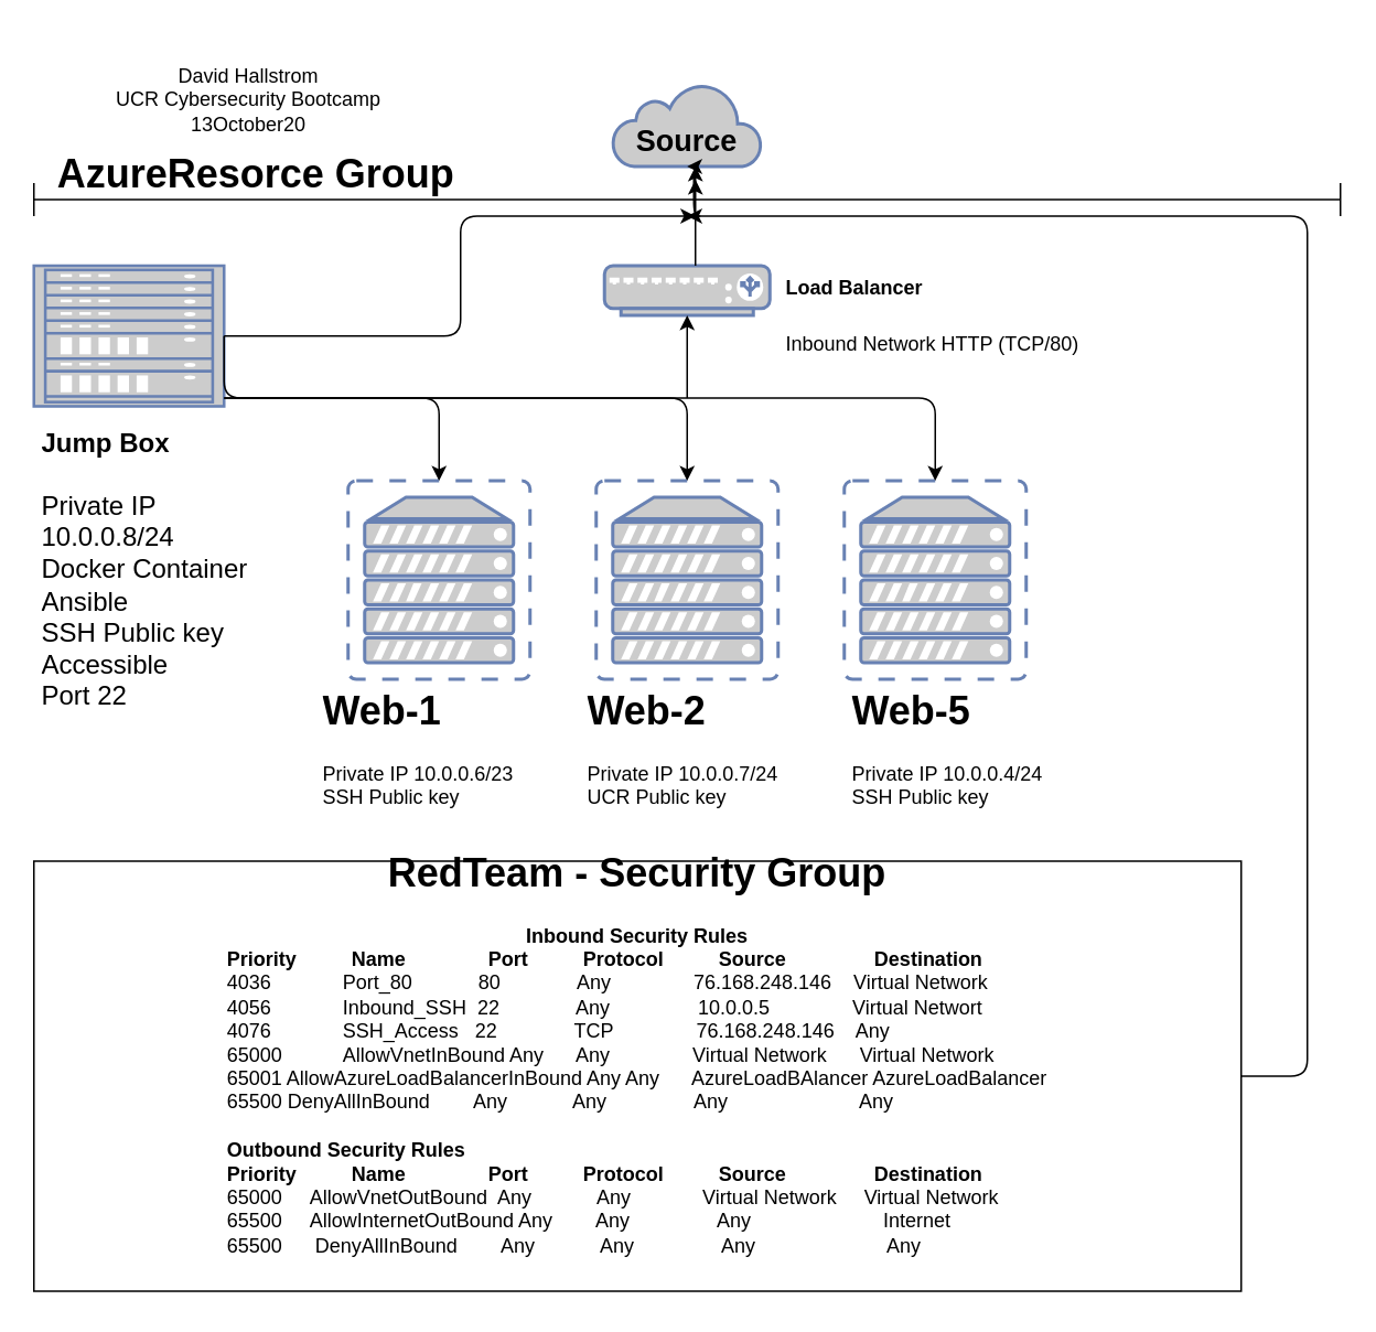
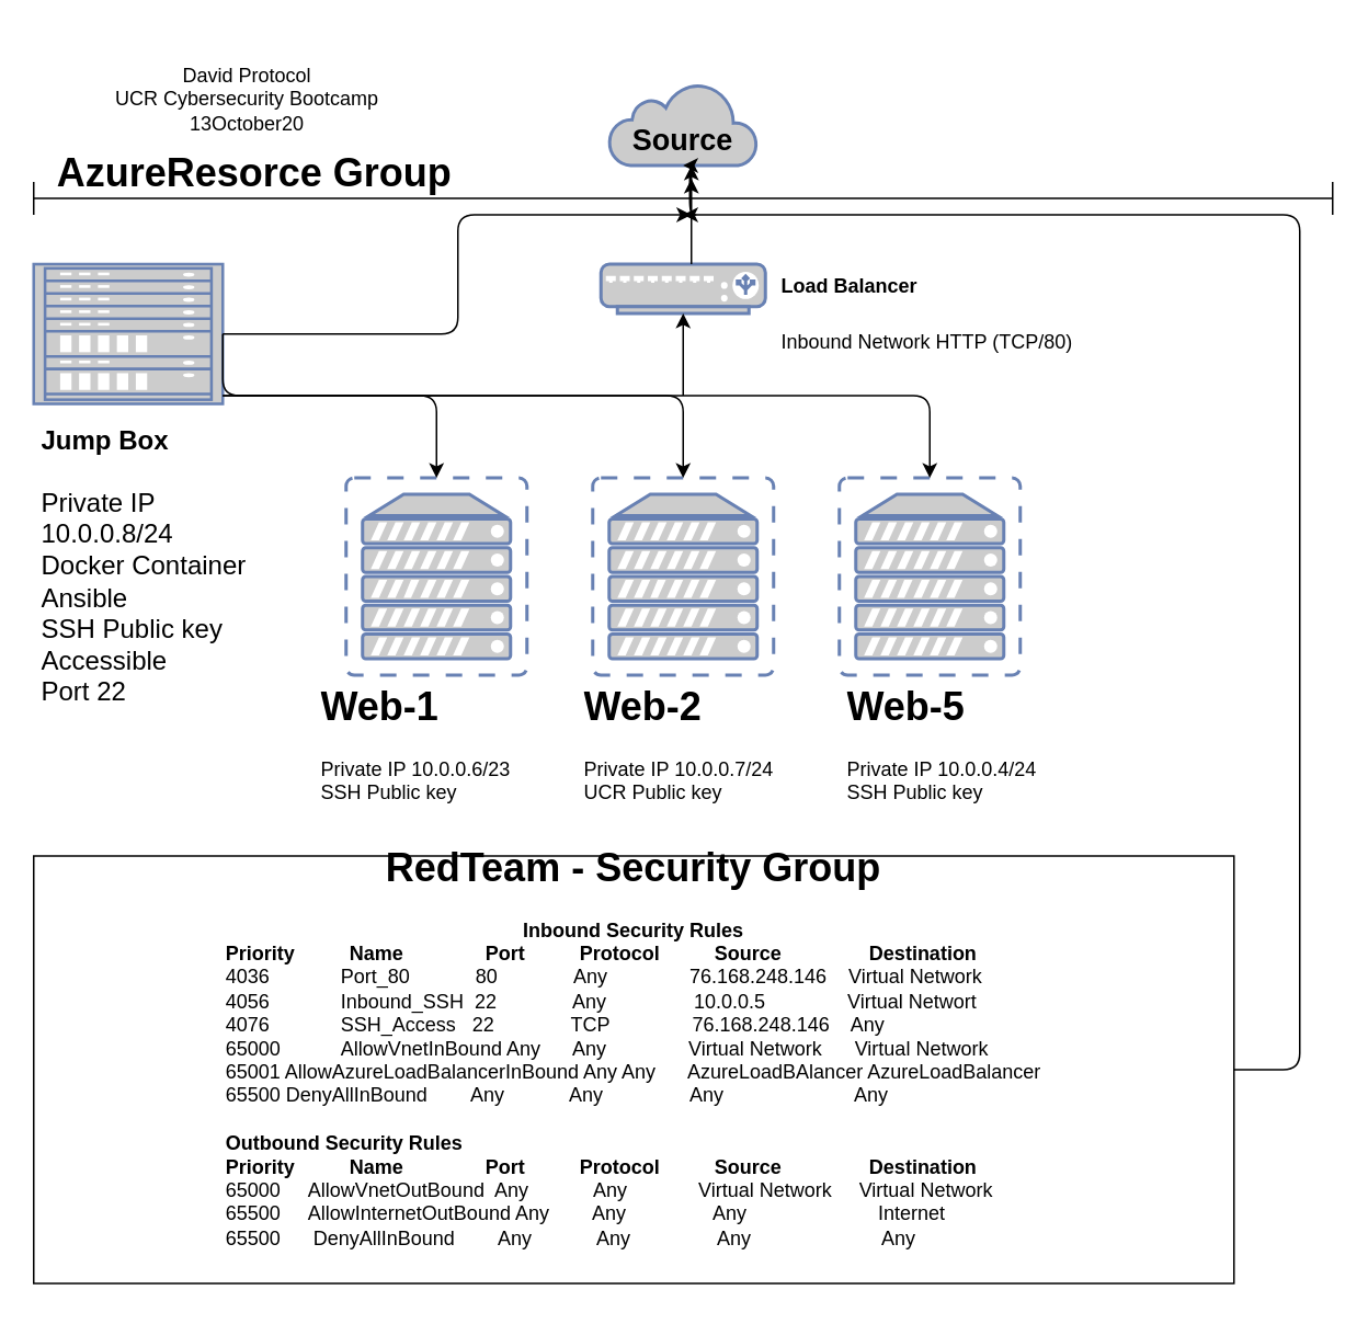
- <mxCell id="18" value="David Hallstrom&lt;br&gt;UCR Cybersecurity Bootcamp&lt;br&gt;13October20" style="text;html=1;strokeColor=none;fillColor=none;align=center;verticalAlign=middle;whiteSpace=wrap;rounded=0;" parent="1" vertex="1"><mxGeometry x="20" y="20" width="260" height="80" as="geometry" /></mxCell>
+ <mxCell id="18" value="David Protocol&lt;br&gt;UCR Cybersecurity Bootcamp&lt;br&gt;13October20" style="text;html=1;strokeColor=none;fillColor=none;align=center;verticalAlign=middle;whiteSpace=wrap;rounded=0;" parent="1" vertex="1"><mxGeometry x="20" y="20" width="260" height="80" as="geometry" /></mxCell>
